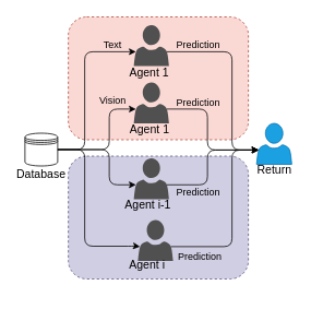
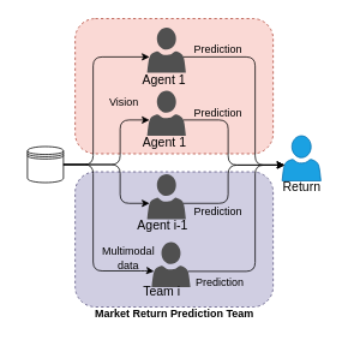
- <mxCell id="21" value="Text" style="text;html=1;strokeColor=none;fillColor=none;align=center;verticalAlign=middle;whiteSpace=wrap;rounded=0;fontSize=12;" vertex="1" parent="1"><mxGeometry x="124.5" y="47.5" width="25" height="15" as="geometry" /></mxCell>
- <mxCell id="22" value="Vision" style="text;html=1;strokeColor=none;fillColor=none;align=center;verticalAlign=middle;whiteSpace=wrap;rounded=0;fontSize=12;" vertex="1" parent="1"><mxGeometry x="124.5" y="115" width="25" height="15" as="geometry" /></mxCell>
+ <mxCell id="22" value="Vision" style="text;html=1;strokeColor=none;fillColor=none;align=center;verticalAlign=middle;whiteSpace=wrap;rounded=0;fontSize=12;" vertex="1" parent="1"><mxGeometry x="124.5" y="105" width="25" height="15" as="geometry" /></mxCell>
- <mxCell id="20" value="Database" style="text;html=1;strokeColor=none;fillColor=none;align=center;verticalAlign=middle;whiteSpace=wrap;rounded=0;fontSize=14;" vertex="1" parent="1"><mxGeometry x="20" y="202" width="60" height="20" as="geometry" /></mxCell>
+ <mxCell id="23" value="Multimodal&lt;br style=&quot;font-size: 12px;&quot;&gt;data" style="text;html=1;strokeColor=none;fillColor=none;align=center;verticalAlign=middle;whiteSpace=wrap;rounded=0;fontSize=12;" vertex="1" parent="1"><mxGeometry x="122.75" y="278" width="38.5" height="15" as="geometry" /></mxCell>
- <mxCell id="10" value="Agent i" style="text;html=1;strokeColor=none;fillColor=none;align=center;verticalAlign=middle;whiteSpace=wrap;rounded=0;fontSize=14;" vertex="1" parent="1"><mxGeometry x="153.25" y="318" width="52.75" height="10" as="geometry" /></mxCell>
+ <mxCell id="10" value="Team i" style="text;html=1;strokeColor=none;fillColor=none;align=center;verticalAlign=middle;whiteSpace=wrap;rounded=0;fontSize=14;" vertex="1" parent="1"><mxGeometry x="153.25" y="318" width="52.75" height="10" as="geometry" /></mxCell>
+ <mxCell id="3" value="Market Return Prediction Team" style="text;html=1;strokeColor=none;fillColor=none;align=center;verticalAlign=middle;whiteSpace=wrap;rounded=0;fontSize=12;fontStyle=1" vertex="1" parent="1"><mxGeometry x="96" y="340" width="195" height="15" as="geometry" /></mxCell>
